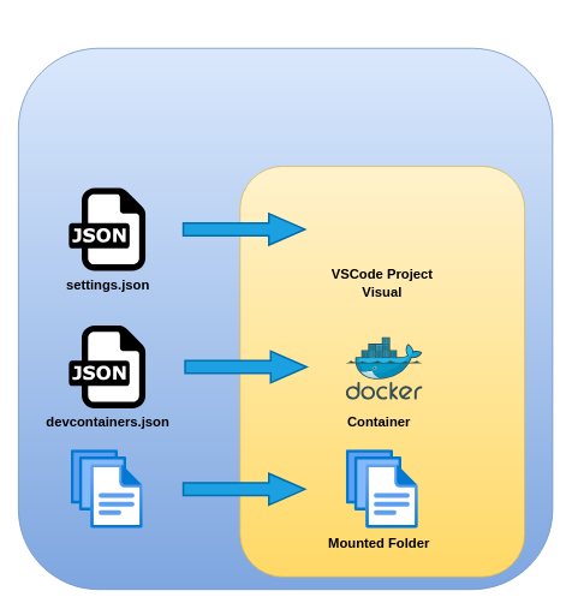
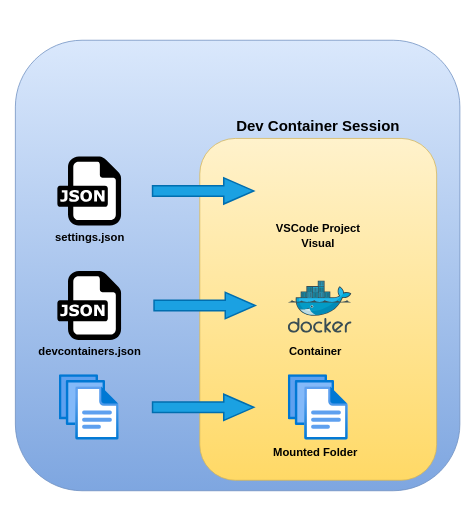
+ <mxCell id="18" value="&lt;b&gt;&lt;font style=&quot;font-size: 20px;&quot;&gt;Dev Container Session&lt;/font&gt;&lt;/b&gt;" style="text;html=1;align=center;verticalAlign=middle;whiteSpace=wrap;rounded=0;fontSize=16;" vertex="1" parent="2"><mxGeometry x="291" y="132" width="226" height="30" as="geometry" /></mxCell>
